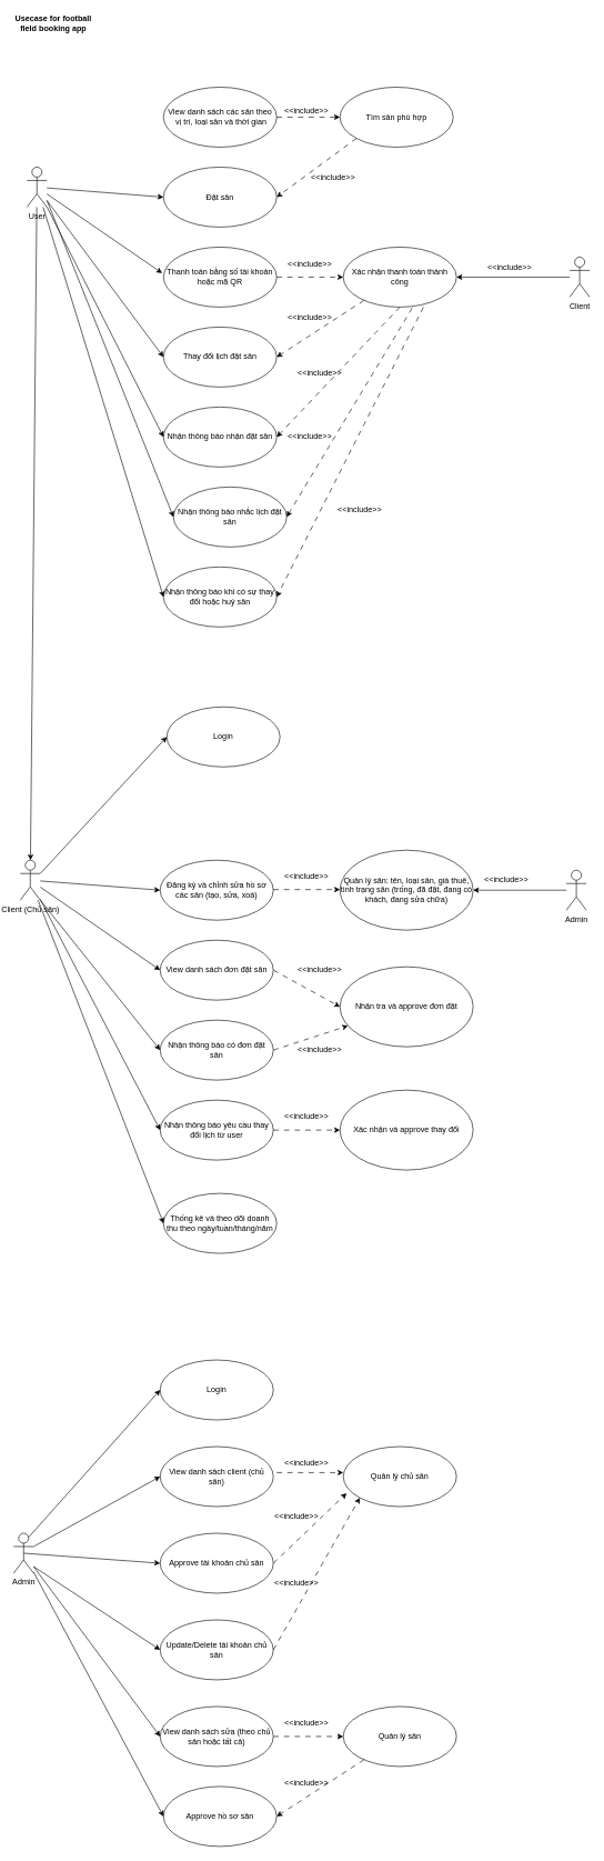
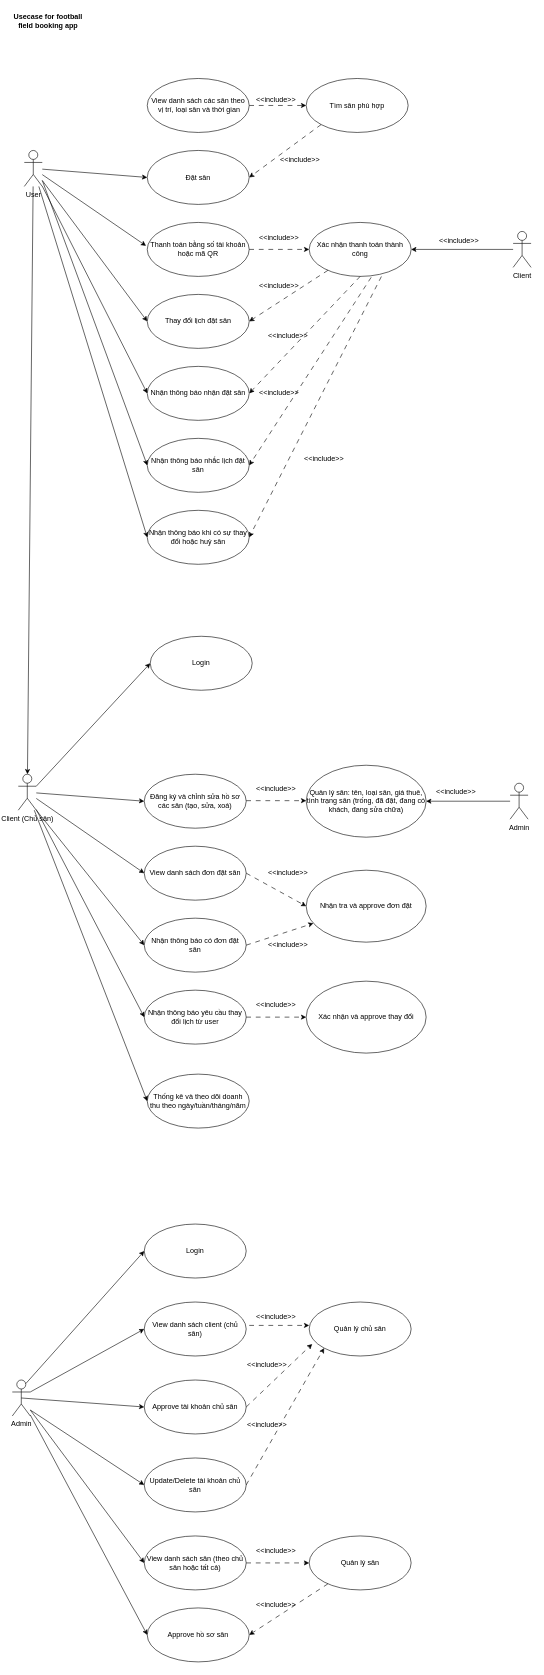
- <mxCell id="14" value="Nhận thông báo nhắc lịch đặt sân" style="ellipse;whiteSpace=wrap;html=1;" parent="1" vertex="1"><mxGeometry x="260" y="730" width="170" height="90" as="geometry" /></mxCell>
+ <mxCell id="14" value="Nhận thông báo nhắc lịch đặt sân" style="ellipse;whiteSpace=wrap;html=1;" parent="1" vertex="1"><mxGeometry x="245" y="730" width="170" height="90" as="geometry" /></mxCell>
- <mxCell id="70" value="View danh sách sửa (theo chủ sân hoặc tất cả)" style="ellipse;whiteSpace=wrap;html=1;" parent="1" vertex="1"><mxGeometry x="240" y="2560" width="170" height="90" as="geometry" /></mxCell>
+ <mxCell id="70" value="View danh sách sân (theo chủ sân hoặc tất cả)" style="ellipse;whiteSpace=wrap;html=1;" parent="1" vertex="1"><mxGeometry x="240" y="2560" width="170" height="90" as="geometry" /></mxCell>
